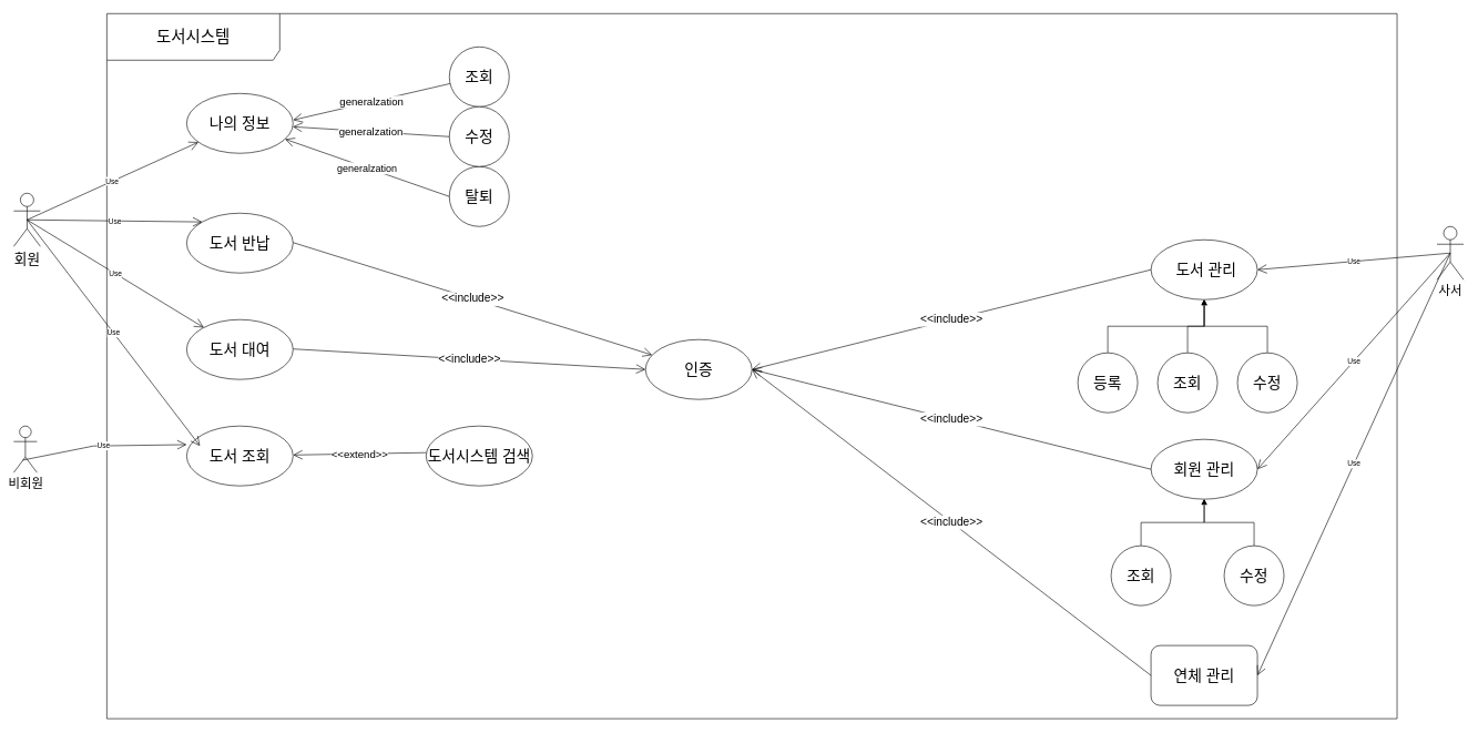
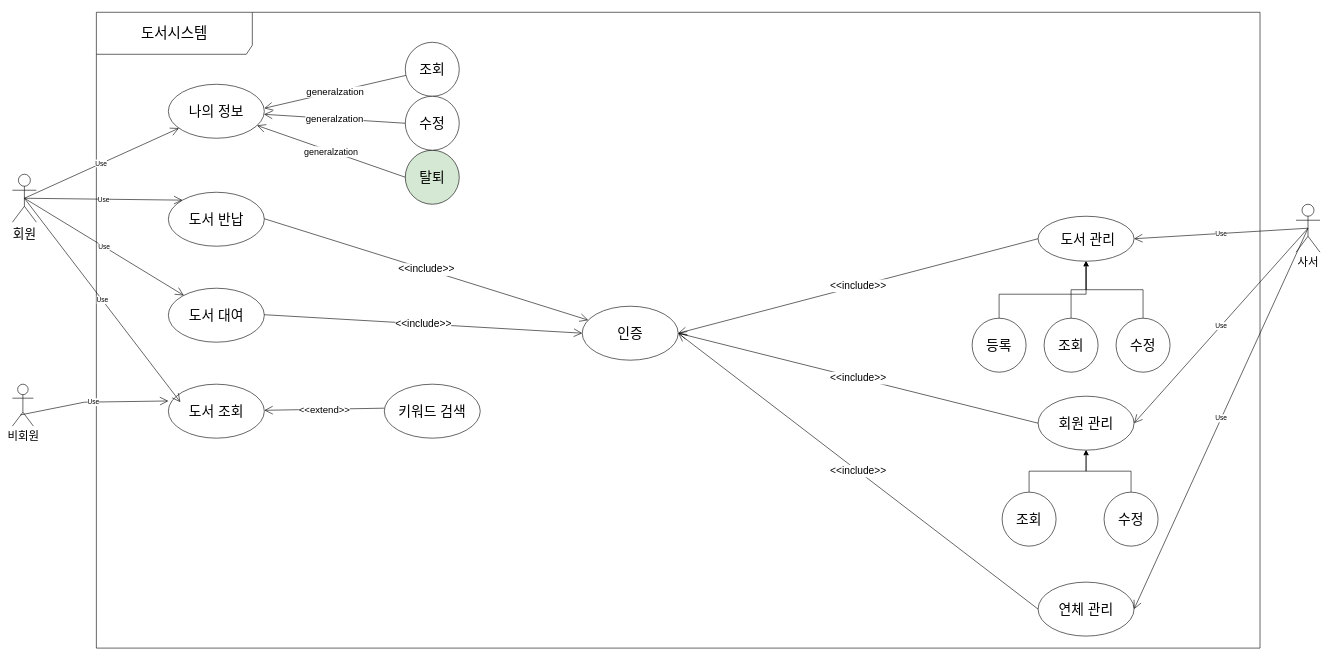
- <mxCell id="21" value="&lt;font style=&quot;font-size: 23px;&quot;&gt;탈퇴&lt;br&gt;&lt;/font&gt;" style="ellipse;whiteSpace=wrap;html=1;" parent="1" vertex="1"><mxGeometry x="675" y="250" width="90" height="90" as="geometry" /></mxCell>
+ <mxCell id="21" value="&lt;font style=&quot;font-size: 23px;&quot;&gt;탈퇴&lt;br&gt;&lt;/font&gt;" style="ellipse;whiteSpace=wrap;html=1;fillColor=#d5e8d4;" parent="1" vertex="1"><mxGeometry x="675" y="250" width="90" height="90" as="geometry" /></mxCell>
- <mxCell id="26" value="&lt;font style=&quot;font-size: 23px;&quot;&gt;&amp;nbsp;도서 관리&lt;br&gt;&lt;/font&gt;" style="ellipse;whiteSpace=wrap;html=1;" parent="1" vertex="1"><mxGeometry x="1730" y="360" width="160" height="90" as="geometry" /></mxCell>
+ <mxCell id="26" value="&lt;font style=&quot;font-size: 23px;&quot;&gt;&amp;nbsp;도서 관리&lt;br&gt;&lt;/font&gt;" style="ellipse;whiteSpace=wrap;html=1;" parent="1" vertex="1"><mxGeometry x="1730" y="360" width="160" height="75" as="geometry" /></mxCell>
- <mxCell id="16" value="&lt;font style=&quot;font-size: 23px;&quot;&gt;도서시스템 검색&lt;br&gt;&lt;/font&gt;" style="ellipse;whiteSpace=wrap;html=1;" parent="1" vertex="1"><mxGeometry x="640" y="640" width="160" height="90" as="geometry" /></mxCell>
+ <mxCell id="16" value="&lt;font style=&quot;font-size: 23px;&quot;&gt;키워드 검색&lt;br&gt;&lt;/font&gt;" style="ellipse;whiteSpace=wrap;html=1;" parent="1" vertex="1"><mxGeometry x="640" y="640" width="160" height="90" as="geometry" /></mxCell>
- <mxCell id="40" value="&lt;font style=&quot;font-size: 23px;&quot;&gt;연체 관리&lt;br&gt;&lt;/font&gt;" style="whiteSpace=wrap;html=1;rounded=1;" parent="1" vertex="1"><mxGeometry x="1730" y="970" width="160" height="90" as="geometry" /></mxCell>
+ <mxCell id="40" value="&lt;font style=&quot;font-size: 23px;&quot;&gt;연체 관리&lt;br&gt;&lt;/font&gt;" style="ellipse;whiteSpace=wrap;html=1;" parent="1" vertex="1"><mxGeometry x="1730" y="970" width="160" height="90" as="geometry" /></mxCell>
